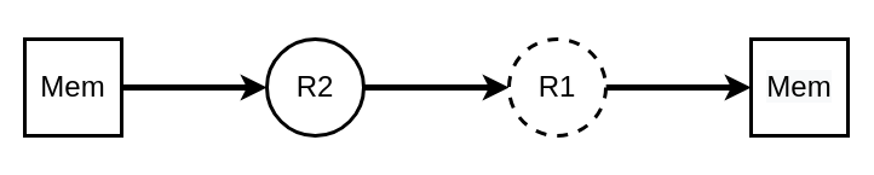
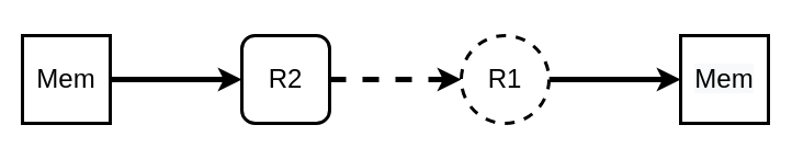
- <mxCell id="3" value="R2" style="ellipse;whiteSpace=wrap;html=1;aspect=fixed;fontSize=24;strokeWidth=3;" vertex="1" parent="1"><mxGeometry x="220" y="20" width="80" height="80" as="geometry" /></mxCell>
+ <mxCell id="3" value="R2" style="whiteSpace=wrap;html=1;aspect=fixed;fontSize=24;strokeWidth=3;rounded=1;" vertex="1" parent="1"><mxGeometry x="220" y="20" width="80" height="80" as="geometry" /></mxCell>
- <mxCell id="2" style="edgeStyle=orthogonalEdgeStyle;rounded=0;orthogonalLoop=1;jettySize=auto;html=1;entryX=0;entryY=0.5;entryDx=0;entryDy=0;fontSize=24;strokeWidth=5;" edge="1" parent="1" source="3" target="5"><mxGeometry relative="1" as="geometry" /></mxCell>
+ <mxCell id="2" style="edgeStyle=orthogonalEdgeStyle;rounded=0;orthogonalLoop=1;jettySize=auto;html=1;entryX=0;entryY=0.5;entryDx=0;entryDy=0;fontSize=24;strokeWidth=5;dashed=1;" edge="1" parent="1" source="3" target="5"><mxGeometry relative="1" as="geometry" /></mxCell>
